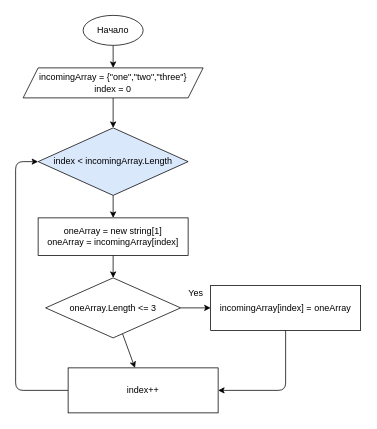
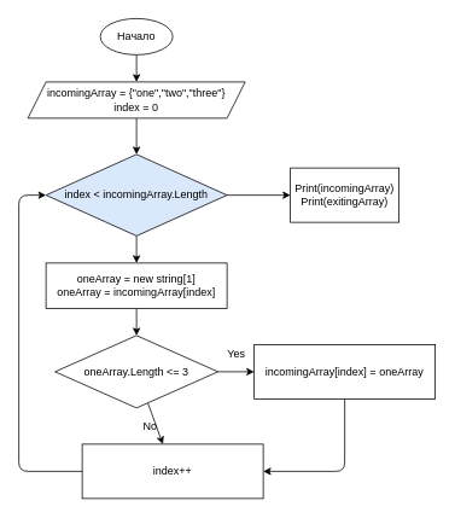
+ <mxCell id="6" value="" style="edgeStyle=none;html=1;" edge="1" parent="1" source="8" target="9"><mxGeometry relative="1" as="geometry" /></mxCell>
+ <mxCell id="9" value="Print(incomingArray)&lt;br&gt;Print(exitingArray)" style="whiteSpace=wrap;html=1;" vertex="1" parent="1"><mxGeometry x="320" y="185" width="120" height="60" as="geometry" /></mxCell>
+ <mxCell id="18" value="No" style="text;html=1;align=center;verticalAlign=middle;resizable=0;points=[];autosize=1;strokeColor=none;fillColor=none;" vertex="1" parent="1"><mxGeometry x="150" y="460" width="30" height="20" as="geometry" /></mxCell>
